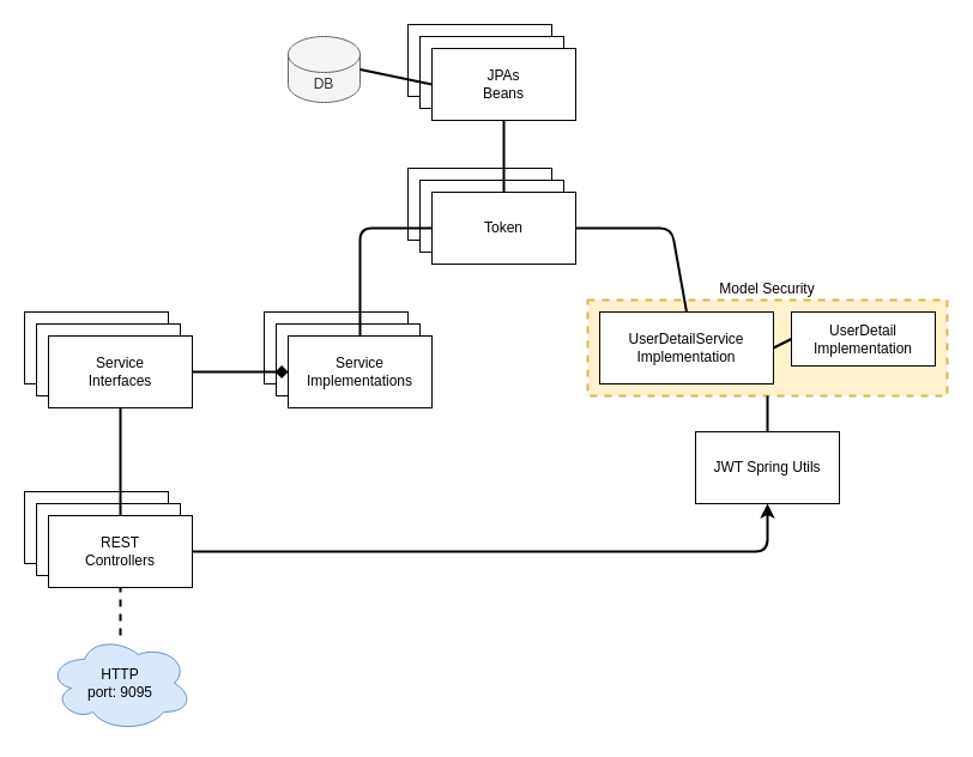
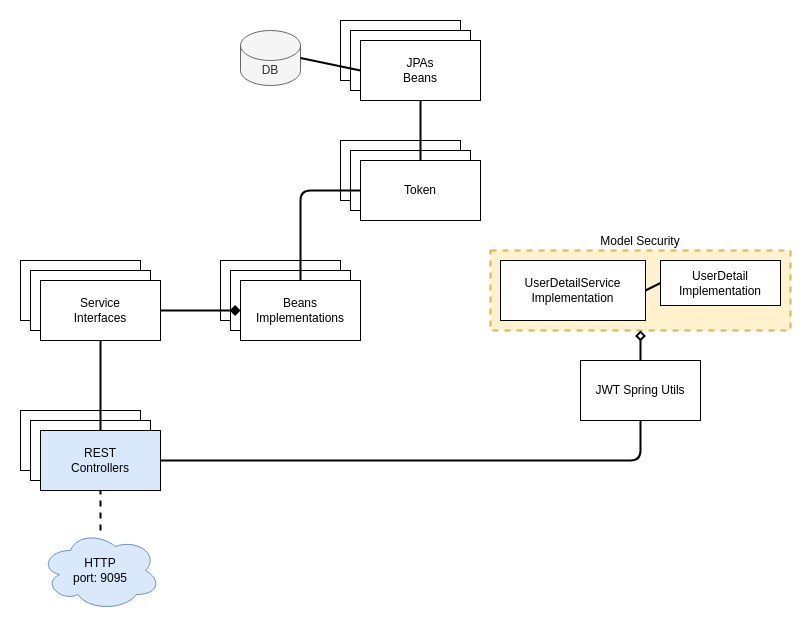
- <mxCell id="31" value="" style="endArrow=none;html=1;strokeWidth=2;entryX=0.5;entryY=0;entryDx=0;entryDy=0;exitX=1;exitY=0.5;exitDx=0;exitDy=0;" edge="1" parent="1" source="6" target="29"><mxGeometry width="50" height="50" relative="1" as="geometry"><mxPoint x="380" y="210" as="sourcePoint" /><mxPoint x="430" y="160" as="targetPoint" /><Array as="points"><mxPoint x="560" y="190" /></Array></mxGeometry></mxCell>
- <mxCell id="14" value="Service&lt;br&gt;Implementations" style="rounded=0;whiteSpace=wrap;html=1;" vertex="1" parent="11"><mxGeometry x="20" y="20" width="120" height="60" as="geometry" /></mxCell>
+ <mxCell id="14" value="Beans&lt;br&gt;Implementations" style="rounded=0;whiteSpace=wrap;html=1;" vertex="1" parent="11"><mxGeometry x="20" y="20" width="120" height="60" as="geometry" /></mxCell>
- <mxCell id="33" style="edgeStyle=orthogonalEdgeStyle;rounded=0;orthogonalLoop=1;jettySize=auto;html=1;exitX=0.5;exitY=0;exitDx=0;exitDy=0;entryX=0.5;entryY=1;entryDx=0;entryDy=0;strokeWidth=2;endArrow=none;endFill=0;" edge="1" parent="1" source="34" target="2"><mxGeometry relative="1" as="geometry" /></mxCell>
+ <mxCell id="33" style="edgeStyle=orthogonalEdgeStyle;rounded=0;orthogonalLoop=1;jettySize=auto;html=1;exitX=0.5;exitY=0;exitDx=0;exitDy=0;entryX=0.5;entryY=1;entryDx=0;entryDy=0;strokeWidth=2;endArrow=diamond;endFill=0;" edge="1" parent="1" source="34" target="2"><mxGeometry relative="1" as="geometry" /></mxCell>
- <mxCell id="35" value="" style="endArrow=classic;html=1;strokeWidth=2;entryX=0.5;entryY=1;entryDx=0;entryDy=0;exitX=1;exitY=0.5;exitDx=0;exitDy=0;" edge="1" parent="1" source="10" target="34"><mxGeometry width="50" height="50" relative="1" as="geometry"><mxPoint x="380" y="280" as="sourcePoint" /><mxPoint x="430" y="230" as="targetPoint" /><Array as="points"><mxPoint x="640" y="460" /></Array></mxGeometry></mxCell>
+ <mxCell id="35" value="" style="endArrow=none;html=1;strokeWidth=2;entryX=0.5;entryY=1;entryDx=0;entryDy=0;exitX=1;exitY=0.5;exitDx=0;exitDy=0;" edge="1" parent="1" source="10" target="34"><mxGeometry width="50" height="50" relative="1" as="geometry"><mxPoint x="380" y="280" as="sourcePoint" /><mxPoint x="430" y="230" as="targetPoint" /><Array as="points"><mxPoint x="640" y="460" /></Array></mxGeometry></mxCell>
- <mxCell id="10" value="REST&lt;br&gt;Controllers" style="rounded=0;whiteSpace=wrap;html=1;" vertex="1" parent="7"><mxGeometry x="20" y="20" width="120" height="60" as="geometry" /></mxCell>
+ <mxCell id="10" value="REST&lt;br&gt;Controllers" style="rounded=0;whiteSpace=wrap;html=1;fillColor=#dae8fc;" vertex="1" parent="7"><mxGeometry x="20" y="20" width="120" height="60" as="geometry" /></mxCell>
